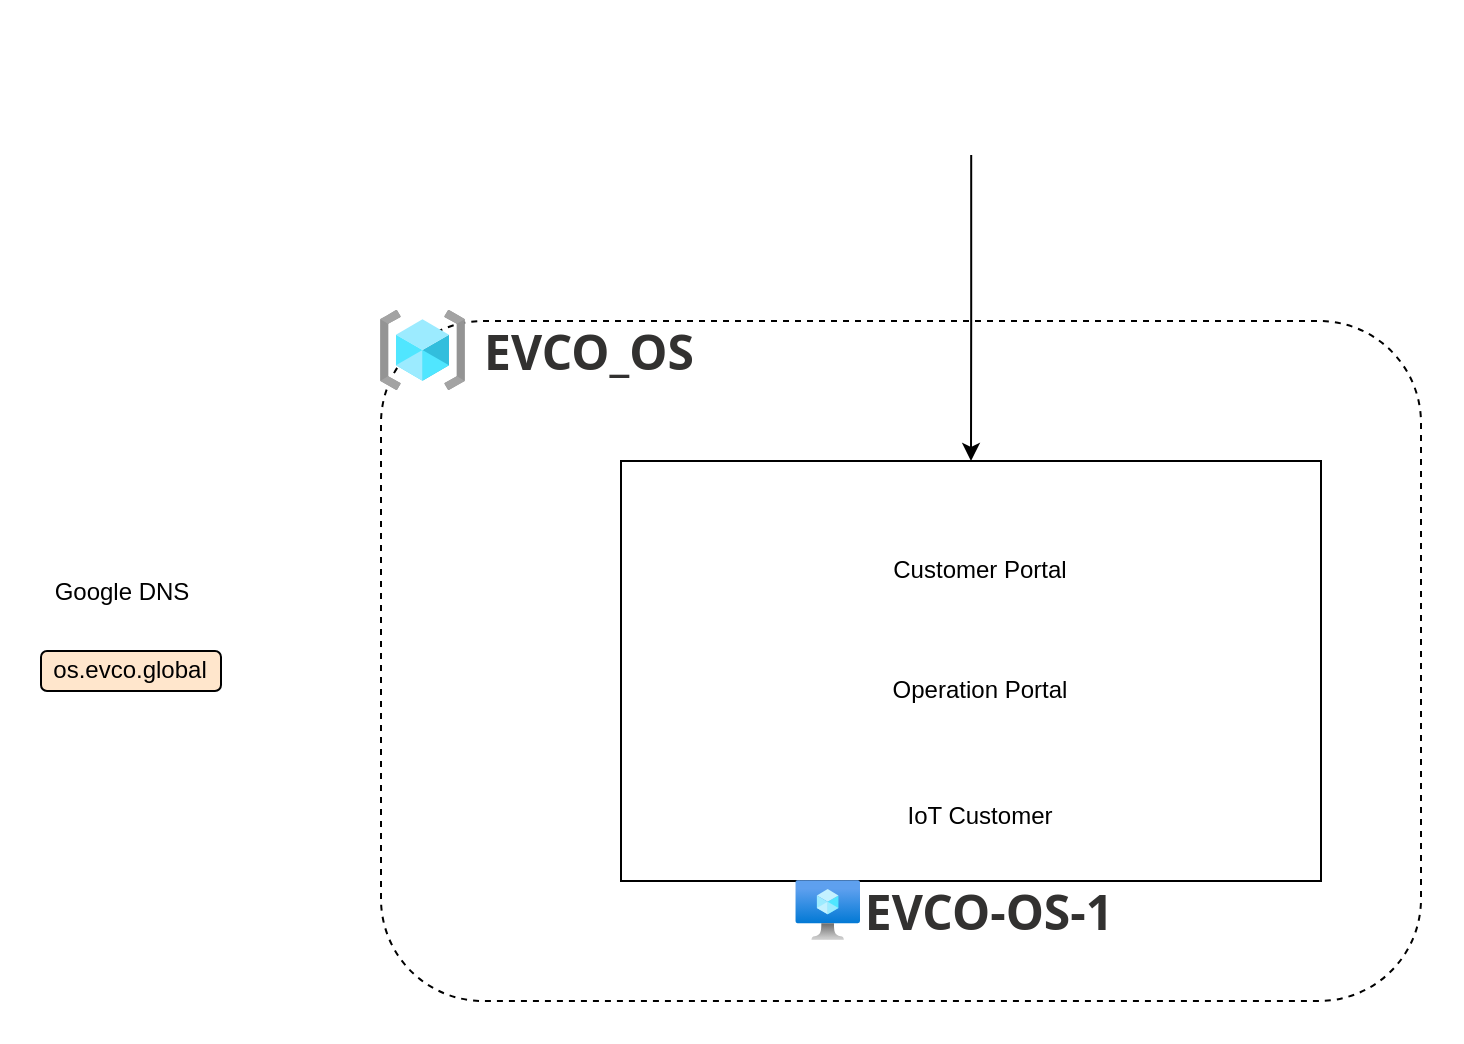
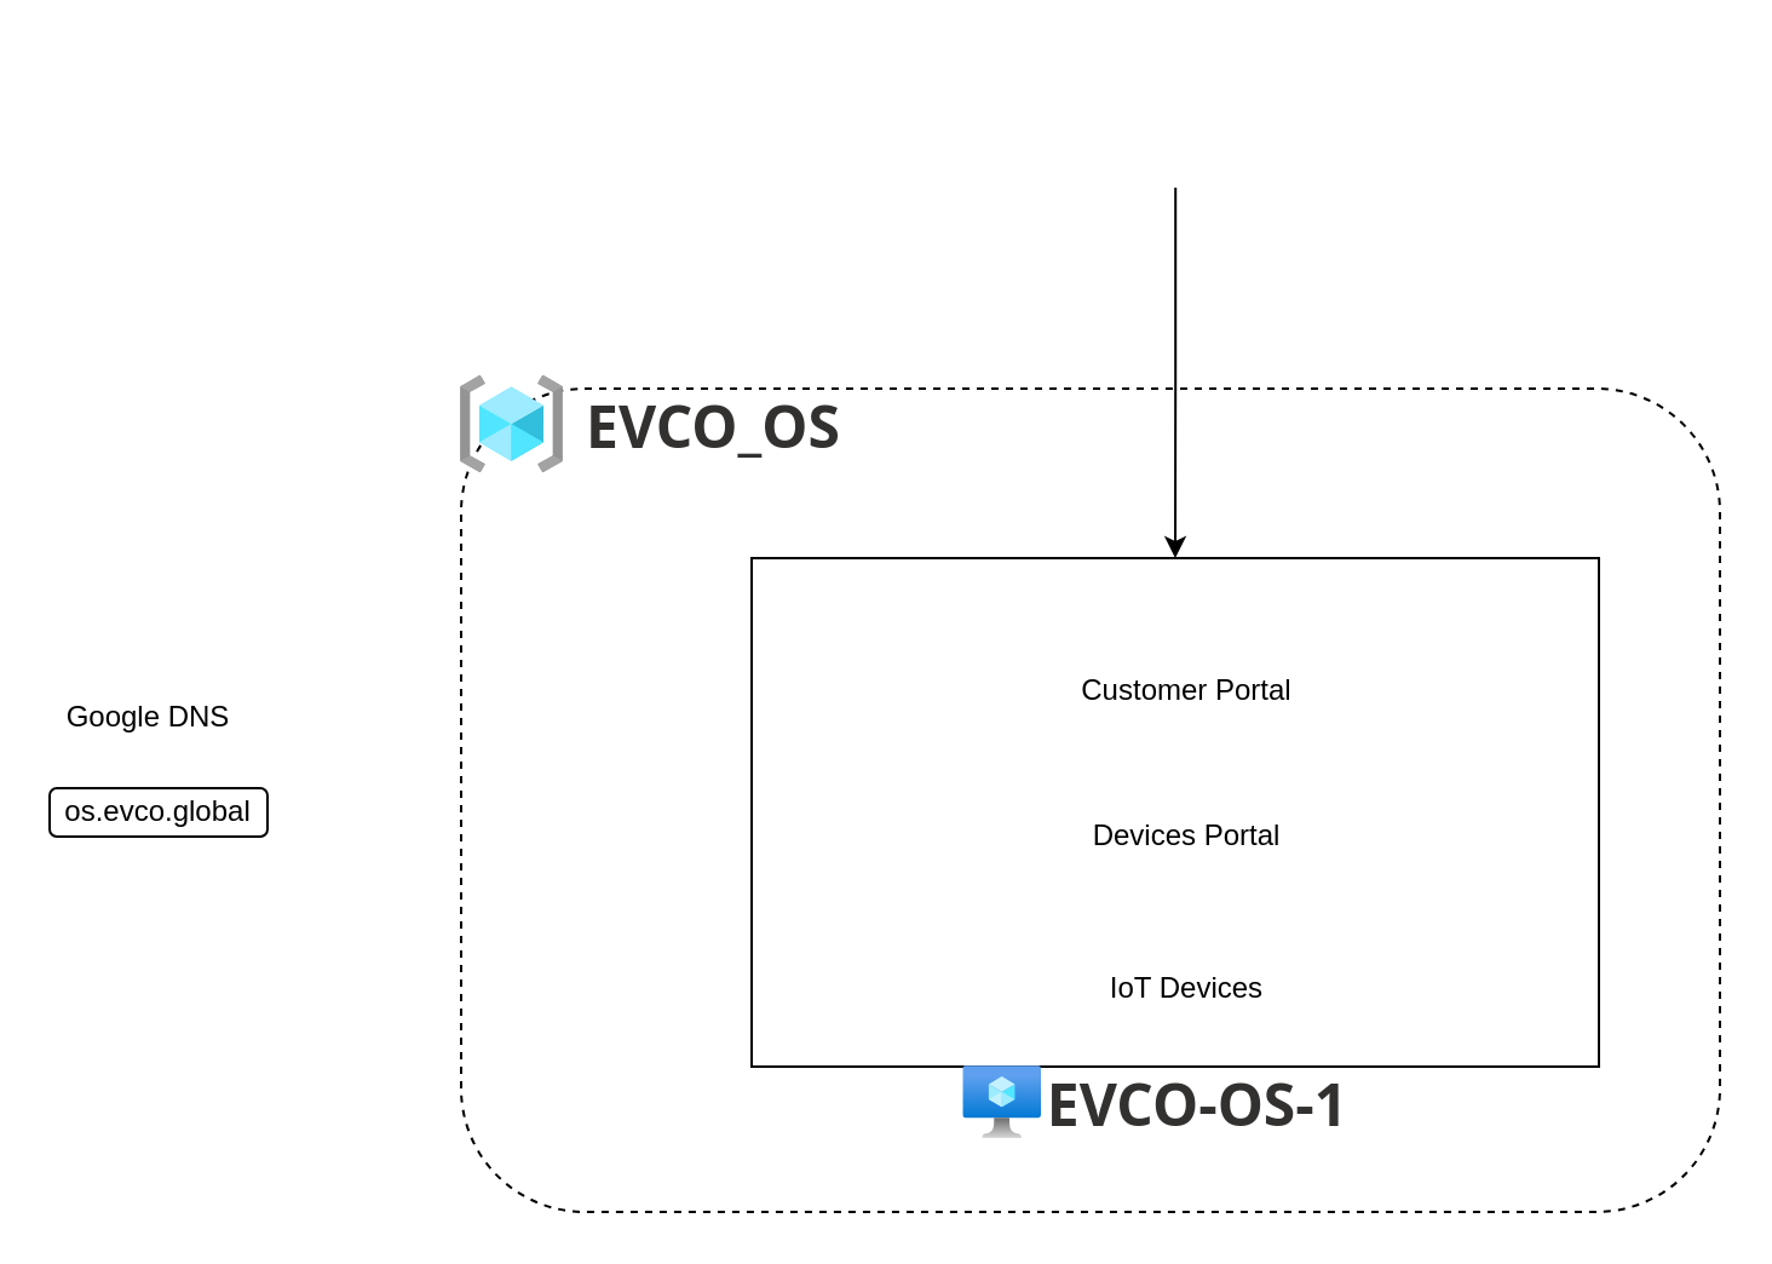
- <mxCell id="6" value="os.evco.global" style="rounded=1;whiteSpace=wrap;html=1;fillColor=#ffe6cc;" vertex="1" parent="1"><mxGeometry x="20" y="325" width="90" height="20" as="geometry" /></mxCell>
+ <mxCell id="6" value="os.evco.global" style="rounded=1;whiteSpace=wrap;html=1;" vertex="1" parent="1"><mxGeometry x="20" y="325" width="90" height="20" as="geometry" /></mxCell>
- <mxCell id="11" value="Operation Portal" style="text;html=1;strokeColor=none;fillColor=none;align=center;verticalAlign=middle;whiteSpace=wrap;rounded=0;" vertex="1" parent="1"><mxGeometry x="440" y="330" width="100" height="30" as="geometry" /></mxCell>
+ <mxCell id="11" value="Devices Portal" style="text;html=1;strokeColor=none;fillColor=none;align=center;verticalAlign=middle;whiteSpace=wrap;rounded=0;" vertex="1" parent="1"><mxGeometry x="440" y="330" width="100" height="30" as="geometry" /></mxCell>
- <mxCell id="13" value="IoT Customer" style="text;html=1;strokeColor=none;fillColor=none;align=center;verticalAlign=middle;whiteSpace=wrap;rounded=0;" vertex="1" parent="1"><mxGeometry x="440" y="393" width="100" height="30" as="geometry" /></mxCell>
+ <mxCell id="13" value="IoT Devices" style="text;html=1;strokeColor=none;fillColor=none;align=center;verticalAlign=middle;whiteSpace=wrap;rounded=0;" vertex="1" parent="1"><mxGeometry x="440" y="393" width="100" height="30" as="geometry" /></mxCell>
